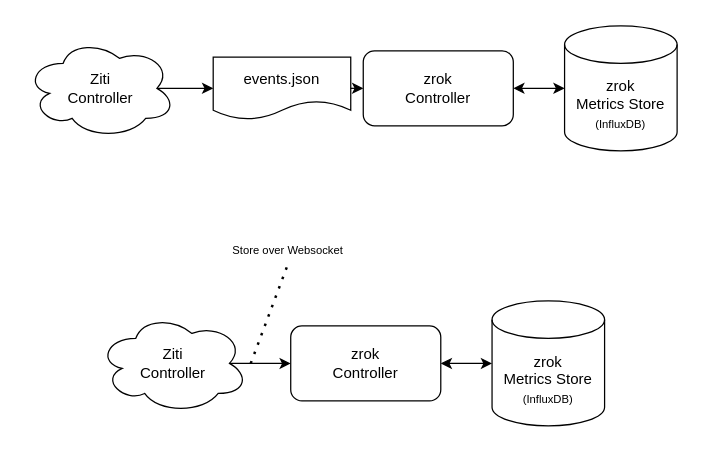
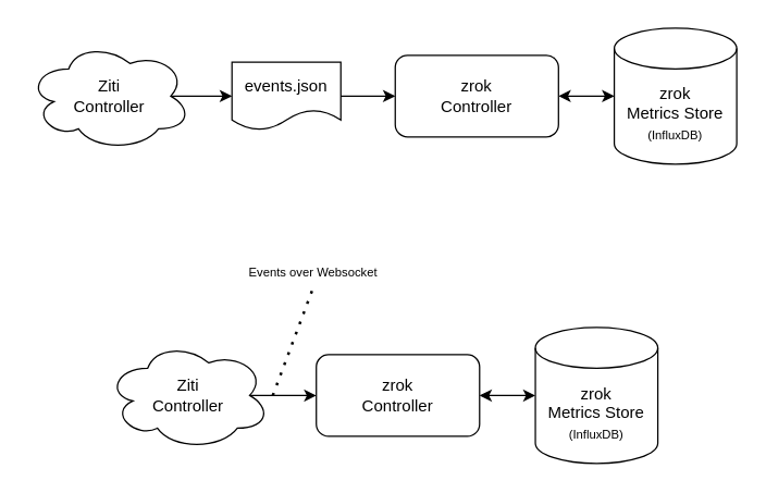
- <mxCell id="3" value="events.json" style="shape=document;whiteSpace=wrap;html=1;boundedLbl=1;" vertex="1" parent="1"><mxGeometry x="170" y="45" width="110" height="50" as="geometry" /></mxCell>
+ <mxCell id="3" value="events.json" style="shape=document;whiteSpace=wrap;html=1;boundedLbl=1;" vertex="1" parent="1"><mxGeometry x="170" y="45" width="80" height="50" as="geometry" /></mxCell>
- <mxCell id="14" value="Store over Websocket" style="text;html=1;strokeColor=none;fillColor=none;align=center;verticalAlign=middle;whiteSpace=wrap;rounded=0;fontSize=9;" vertex="1" parent="1"><mxGeometry x="180" y="190" width="100" height="20" as="geometry" /></mxCell>
+ <mxCell id="14" value="Events over Websocket" style="text;html=1;strokeColor=none;fillColor=none;align=center;verticalAlign=middle;whiteSpace=wrap;rounded=0;fontSize=9;" vertex="1" parent="1"><mxGeometry x="180" y="190" width="100" height="20" as="geometry" /></mxCell>
